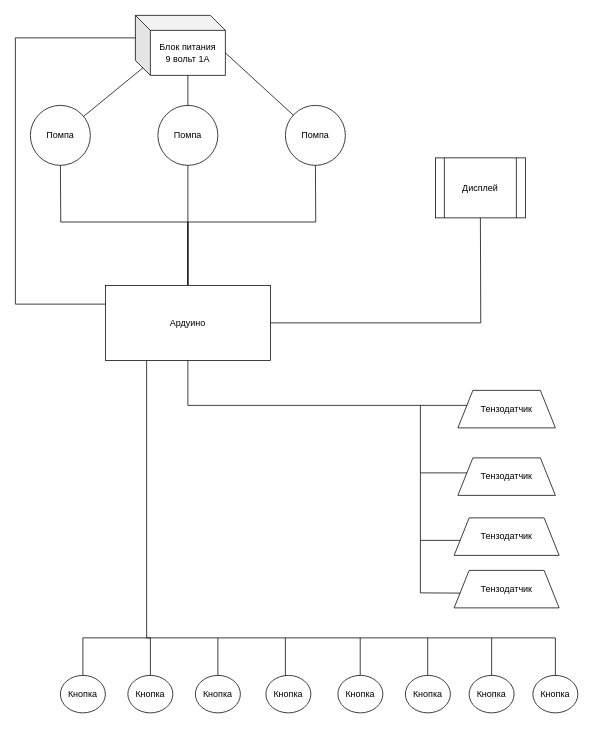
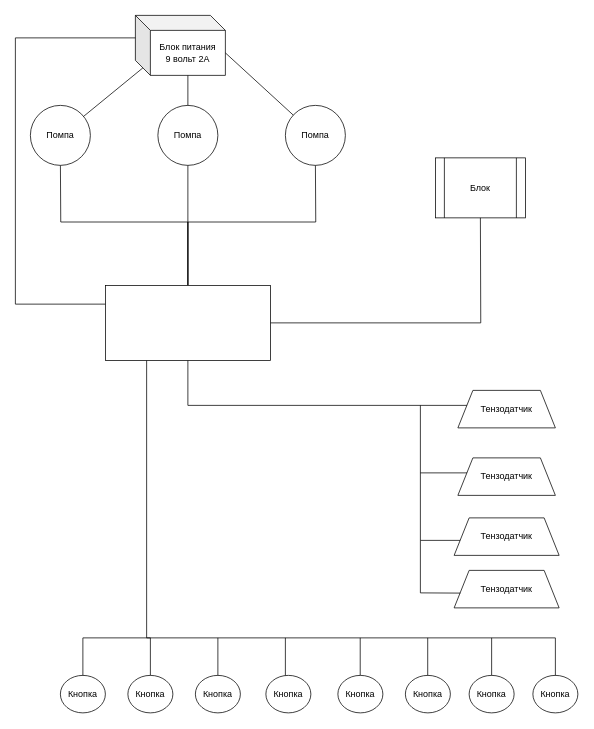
- <mxCell id="41" value="Блок питания&lt;br&gt;9 вольт 1А" style="shape=cube;whiteSpace=wrap;html=1;boundedLbl=1;backgroundOutline=1;darkOpacity=0.05;darkOpacity2=0.1;" parent="1" vertex="1"><mxGeometry x="180" y="20" width="120" height="80" as="geometry" /></mxCell>
+ <mxCell id="41" value="Блок питания&lt;br&gt;9 вольт 2А" style="shape=cube;whiteSpace=wrap;html=1;boundedLbl=1;backgroundOutline=1;darkOpacity=0.05;darkOpacity2=0.1;" parent="1" vertex="1"><mxGeometry x="180" y="20" width="120" height="80" as="geometry" /></mxCell>
- <mxCell id="16" value="Дисплей" style="shape=process;whiteSpace=wrap;html=1;backgroundOutline=1;" parent="1" vertex="1"><mxGeometry x="580" y="210" width="120" height="80" as="geometry" /></mxCell>
+ <mxCell id="16" value="Блок" style="shape=process;whiteSpace=wrap;html=1;backgroundOutline=1;" parent="1" vertex="1"><mxGeometry x="580" y="210" width="120" height="80" as="geometry" /></mxCell>
- <mxCell id="9" value="Ардуино" style="text;html=1;strokeColor=none;fillColor=none;align=center;verticalAlign=middle;whiteSpace=wrap;rounded=0;" parent="1" vertex="1"><mxGeometry x="170" y="400" width="160" height="60" as="geometry" /></mxCell>
